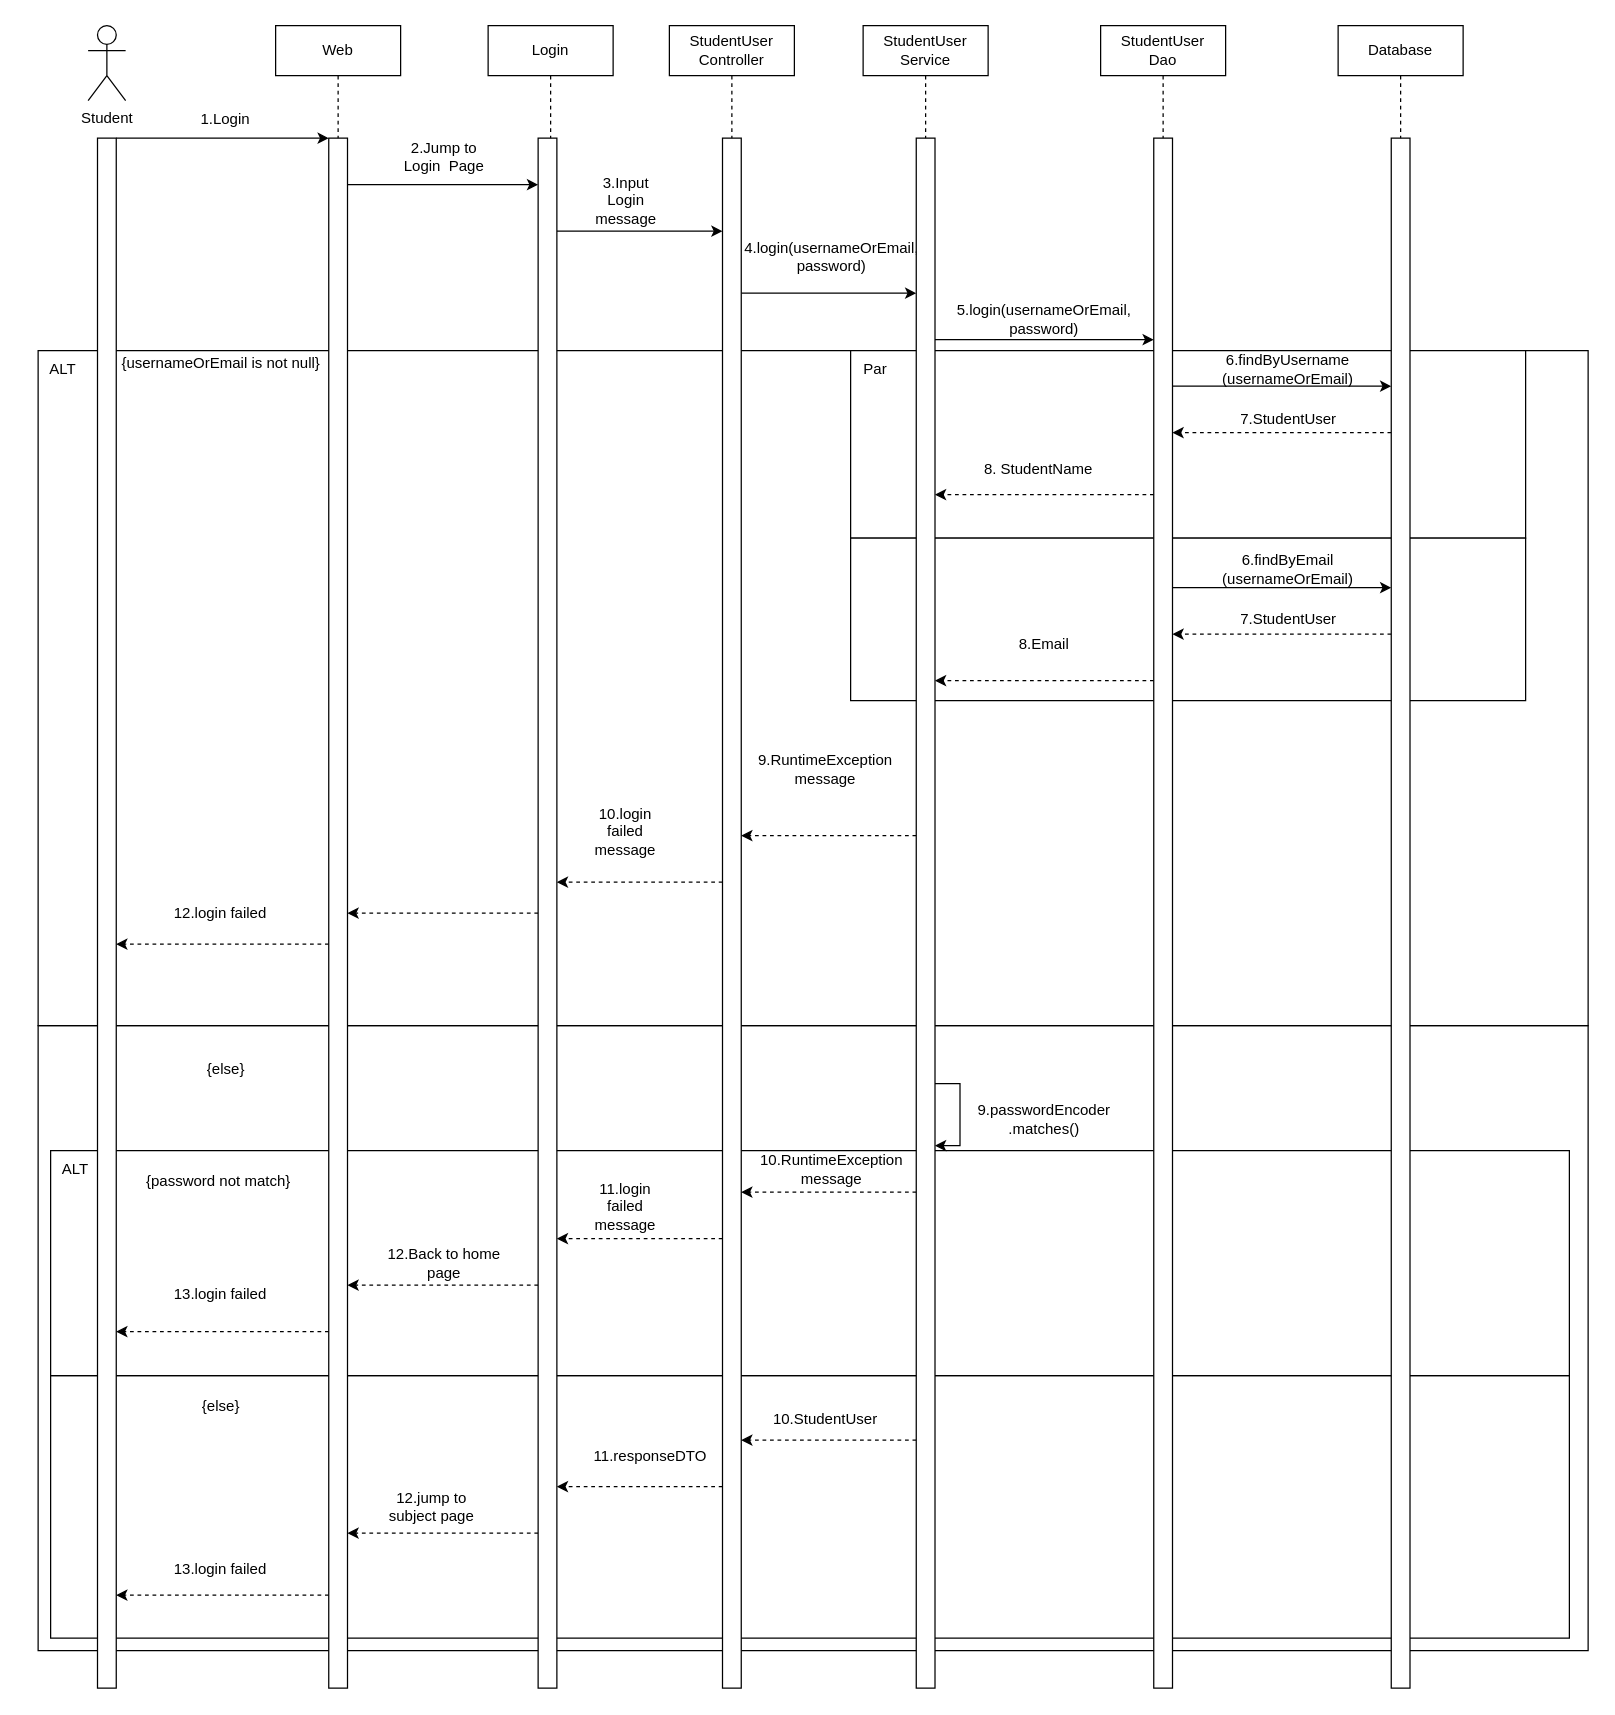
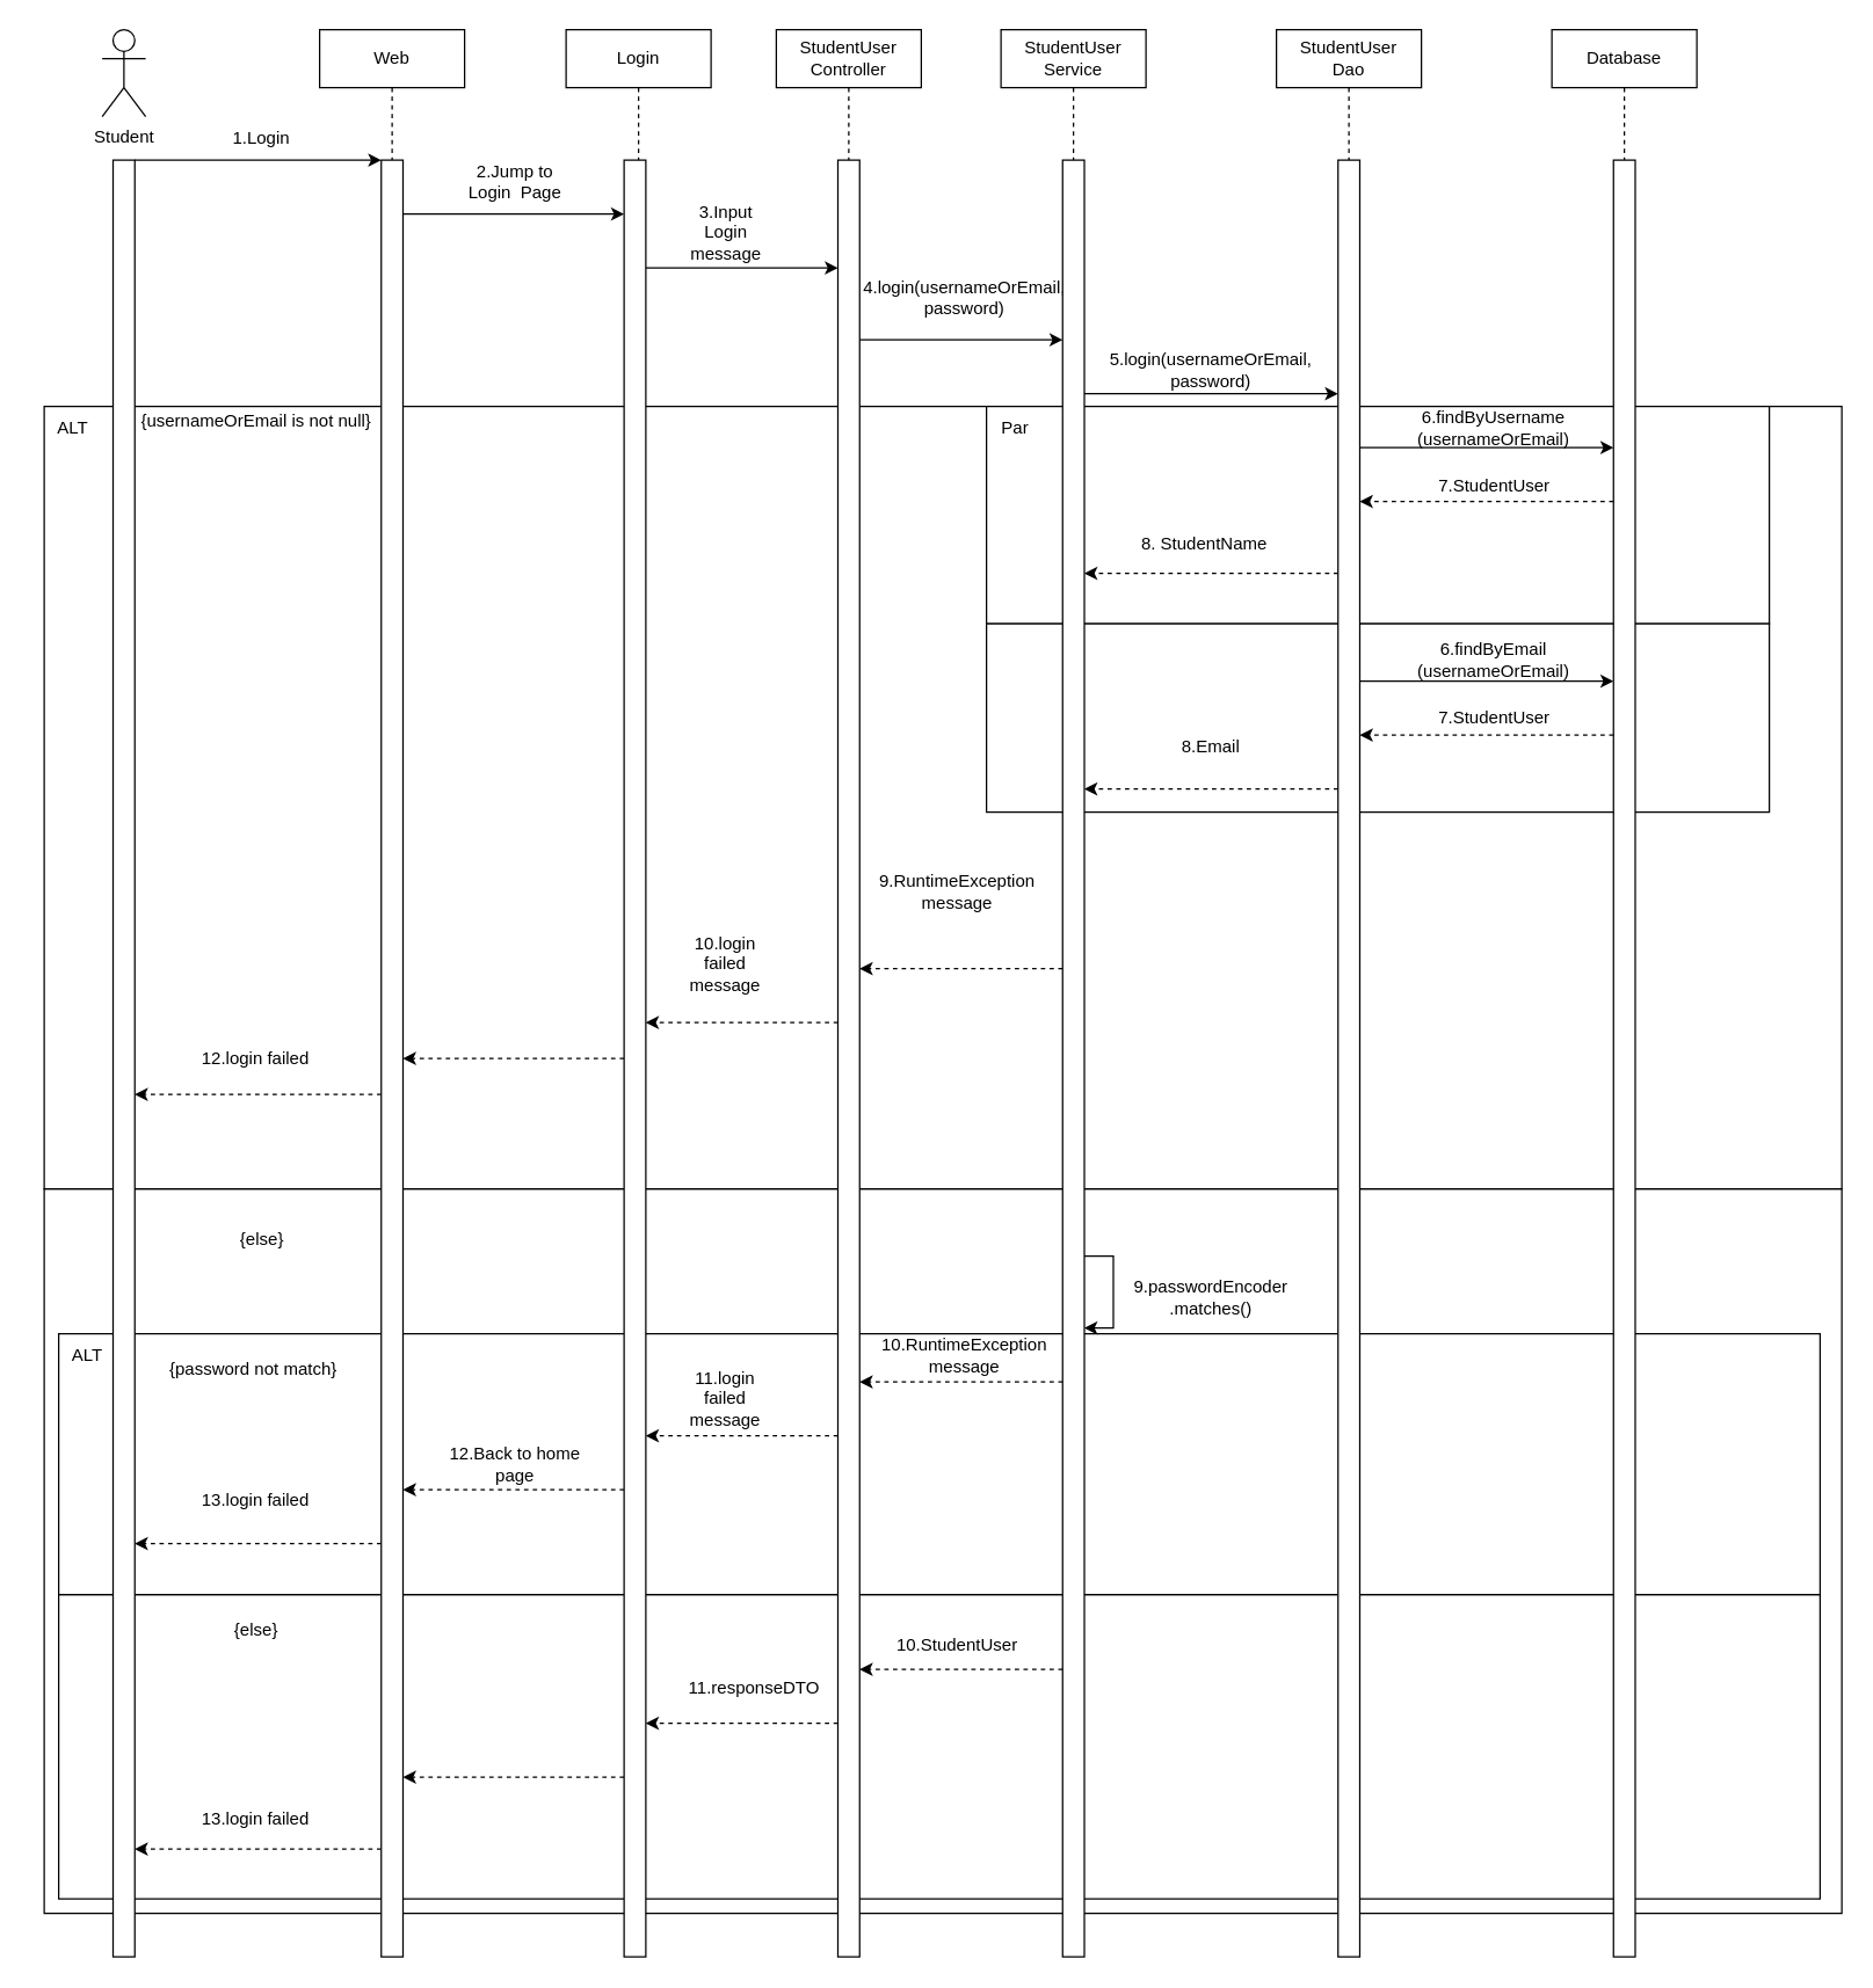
- <mxCell id="69" value="12.jump to&lt;br&gt;subject page" style="text;html=1;strokeColor=none;fillColor=none;align=center;verticalAlign=middle;whiteSpace=wrap;rounded=0;" parent="1" vertex="1"><mxGeometry x="300" y="1190" width="90" height="30" as="geometry" /></mxCell>
